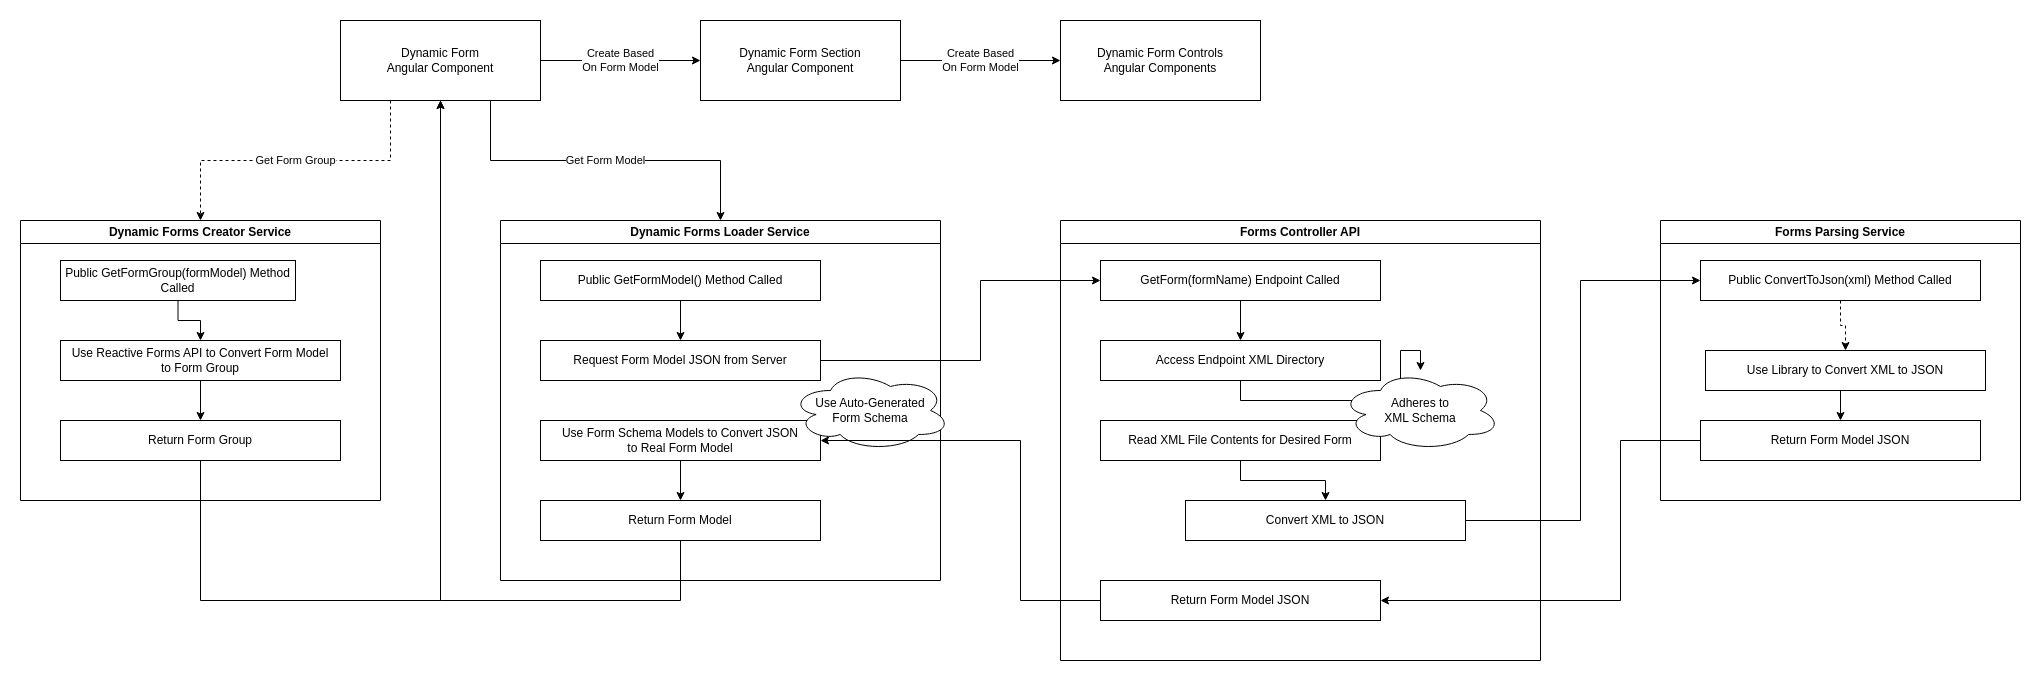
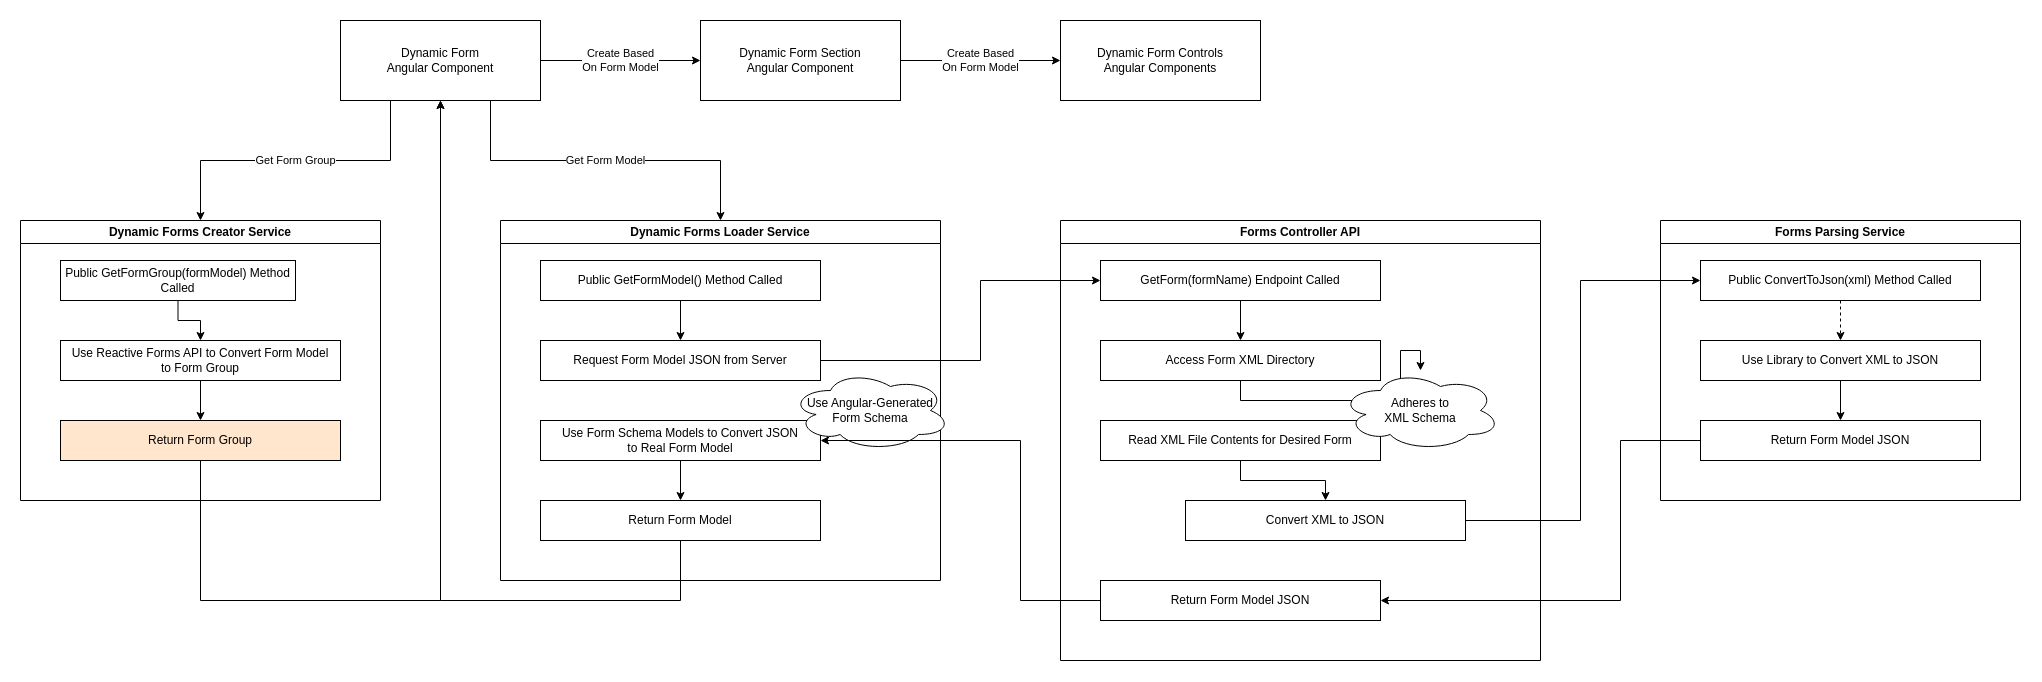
- <mxCell id="3" value="Get Form Group" style="edgeStyle=orthogonalEdgeStyle;rounded=0;orthogonalLoop=1;jettySize=auto;html=1;exitX=0.25;exitY=1;exitDx=0;exitDy=0;entryX=0.5;entryY=0;entryDx=0;entryDy=0;strokeColor=default;startArrow=none;startFill=0;endArrow=classic;endFill=1;dashed=1;" edge="1" parent="1" source="5" target="37"><mxGeometry relative="1" as="geometry" /></mxCell>
+ <mxCell id="3" value="Get Form Group" style="edgeStyle=orthogonalEdgeStyle;rounded=0;orthogonalLoop=1;jettySize=auto;html=1;exitX=0.25;exitY=1;exitDx=0;exitDy=0;entryX=0.5;entryY=0;entryDx=0;entryDy=0;strokeColor=default;startArrow=none;startFill=0;endArrow=classic;endFill=1;" edge="1" parent="1" source="5" target="37"><mxGeometry relative="1" as="geometry" /></mxCell>
- <mxCell id="21" value="Access Endpoint XML Directory" style="rounded=0;whiteSpace=wrap;html=1;" vertex="1" parent="17"><mxGeometry x="40" y="120" width="280" height="40" as="geometry" /></mxCell>
+ <mxCell id="21" value="Access Form XML Directory" style="rounded=0;whiteSpace=wrap;html=1;" vertex="1" parent="17"><mxGeometry x="40" y="120" width="280" height="40" as="geometry" /></mxCell>
- <mxCell id="32" value="Use Library to Convert XML to JSON" style="rounded=0;whiteSpace=wrap;html=1;" vertex="1" parent="28"><mxGeometry x="45" y="130" width="280" height="40" as="geometry" /></mxCell>
+ <mxCell id="32" value="Use Library to Convert XML to JSON" style="rounded=0;whiteSpace=wrap;html=1;" vertex="1" parent="28"><mxGeometry x="40" y="120" width="280" height="40" as="geometry" /></mxCell>
- <mxCell id="16" value="Use Auto-Generated&lt;br&gt;Form Schema" style="ellipse;shape=cloud;whiteSpace=wrap;html=1;" vertex="1" parent="9"><mxGeometry x="290" y="150" width="160" height="80" as="geometry" /></mxCell>
+ <mxCell id="16" value="Use Angular-Generated&lt;br&gt;Form Schema" style="ellipse;shape=cloud;whiteSpace=wrap;html=1;" vertex="1" parent="9"><mxGeometry x="290" y="150" width="160" height="80" as="geometry" /></mxCell>
- <mxCell id="42" value="Return Form Group" style="rounded=0;whiteSpace=wrap;html=1;" vertex="1" parent="37"><mxGeometry x="40" y="200" width="280" height="40" as="geometry" /></mxCell>
+ <mxCell id="42" value="Return Form Group" style="rounded=0;whiteSpace=wrap;html=1;fillColor=#ffe6cc;" vertex="1" parent="37"><mxGeometry x="40" y="200" width="280" height="40" as="geometry" /></mxCell>
